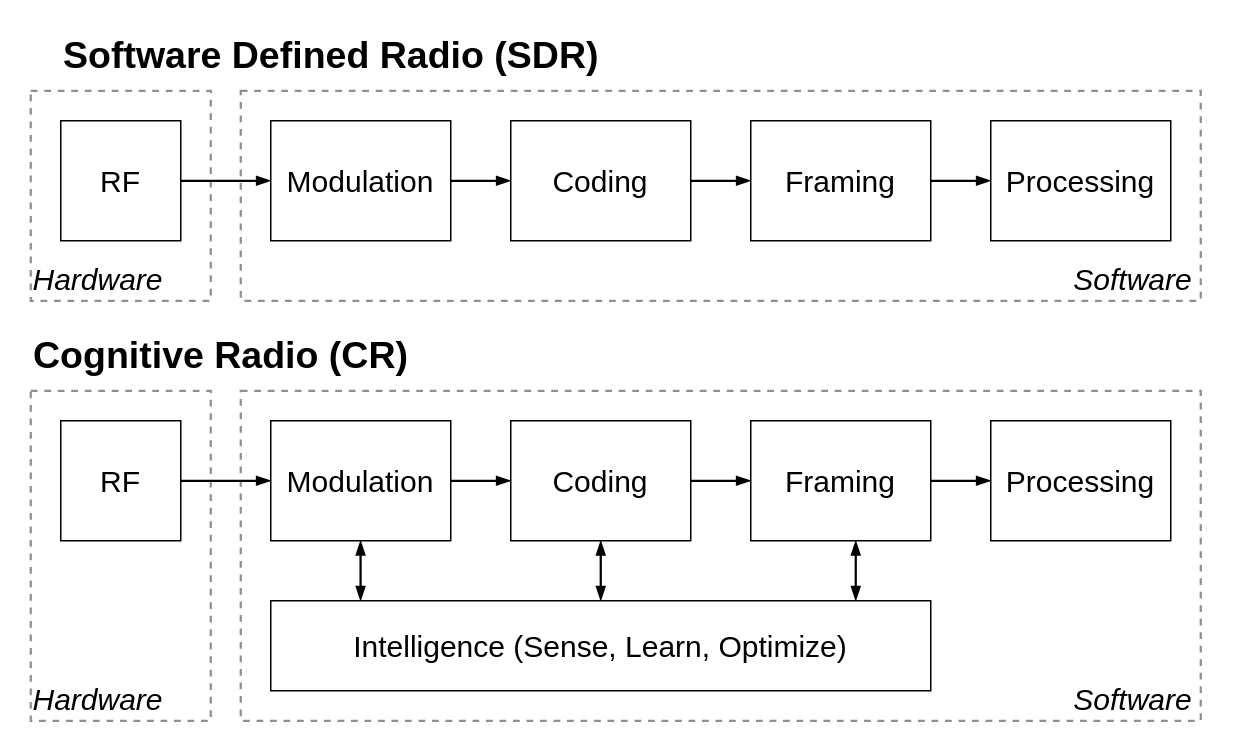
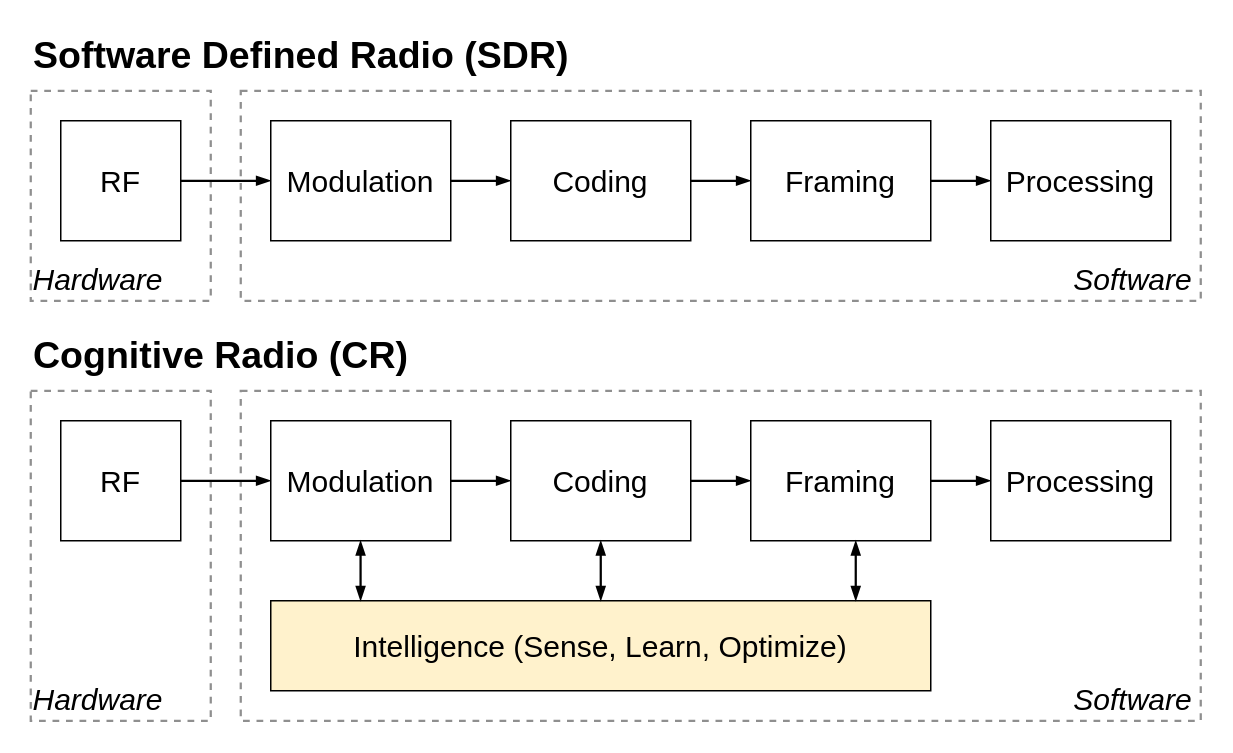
- <mxCell id="32" value="&lt;font data-font-src=&quot;https://fonts.googleapis.com/css?family=Arial&quot; face=&quot;Arial&quot; size=&quot;1&quot; style=&quot;&quot;&gt;&lt;b style=&quot;font-size: 25px;&quot;&gt;Software Defined Radio (SDR)&lt;/b&gt;&lt;/font&gt;" style="text;html=1;align=left;verticalAlign=middle;whiteSpace=wrap;rounded=0;fontFamily=Helvetica;fontSize=11;fontColor=default;labelBackgroundColor=default;" vertex="1" parent="1"><mxGeometry x="40" y="20" width="370" height="30" as="geometry" /></mxCell>
+ <mxCell id="32" value="&lt;font data-font-src=&quot;https://fonts.googleapis.com/css?family=Arial&quot; face=&quot;Arial&quot; size=&quot;1&quot; style=&quot;&quot;&gt;&lt;b style=&quot;font-size: 25px;&quot;&gt;Software Defined Radio (SDR)&lt;/b&gt;&lt;/font&gt;" style="text;html=1;align=left;verticalAlign=middle;whiteSpace=wrap;rounded=0;fontFamily=Helvetica;fontSize=11;fontColor=default;labelBackgroundColor=default;" vertex="1" parent="1"><mxGeometry x="20" y="20" width="370" height="30" as="geometry" /></mxCell>
- <mxCell id="16" value="&lt;font style=&quot;font-size: 20px;&quot;&gt;Intelligence (Sense, Learn, Optimize)&lt;/font&gt;" style="rounded=0;whiteSpace=wrap;html=1;fontFamily=Arial;fontSource=https%3A%2F%2Ffonts.googleapis.com%2Fcss%3Ffamily%3DArial;fontStyle=0" vertex="1" parent="1"><mxGeometry x="180" y="400" width="440" height="60" as="geometry" /></mxCell>
+ <mxCell id="16" value="&lt;font style=&quot;font-size: 20px;&quot;&gt;Intelligence (Sense, Learn, Optimize)&lt;/font&gt;" style="rounded=0;whiteSpace=wrap;html=1;fontFamily=Arial;fontSource=https%3A%2F%2Ffonts.googleapis.com%2Fcss%3Ffamily%3DArial;fontStyle=0;fillColor=#fff2cc;" vertex="1" parent="1"><mxGeometry x="180" y="400" width="440" height="60" as="geometry" /></mxCell>
